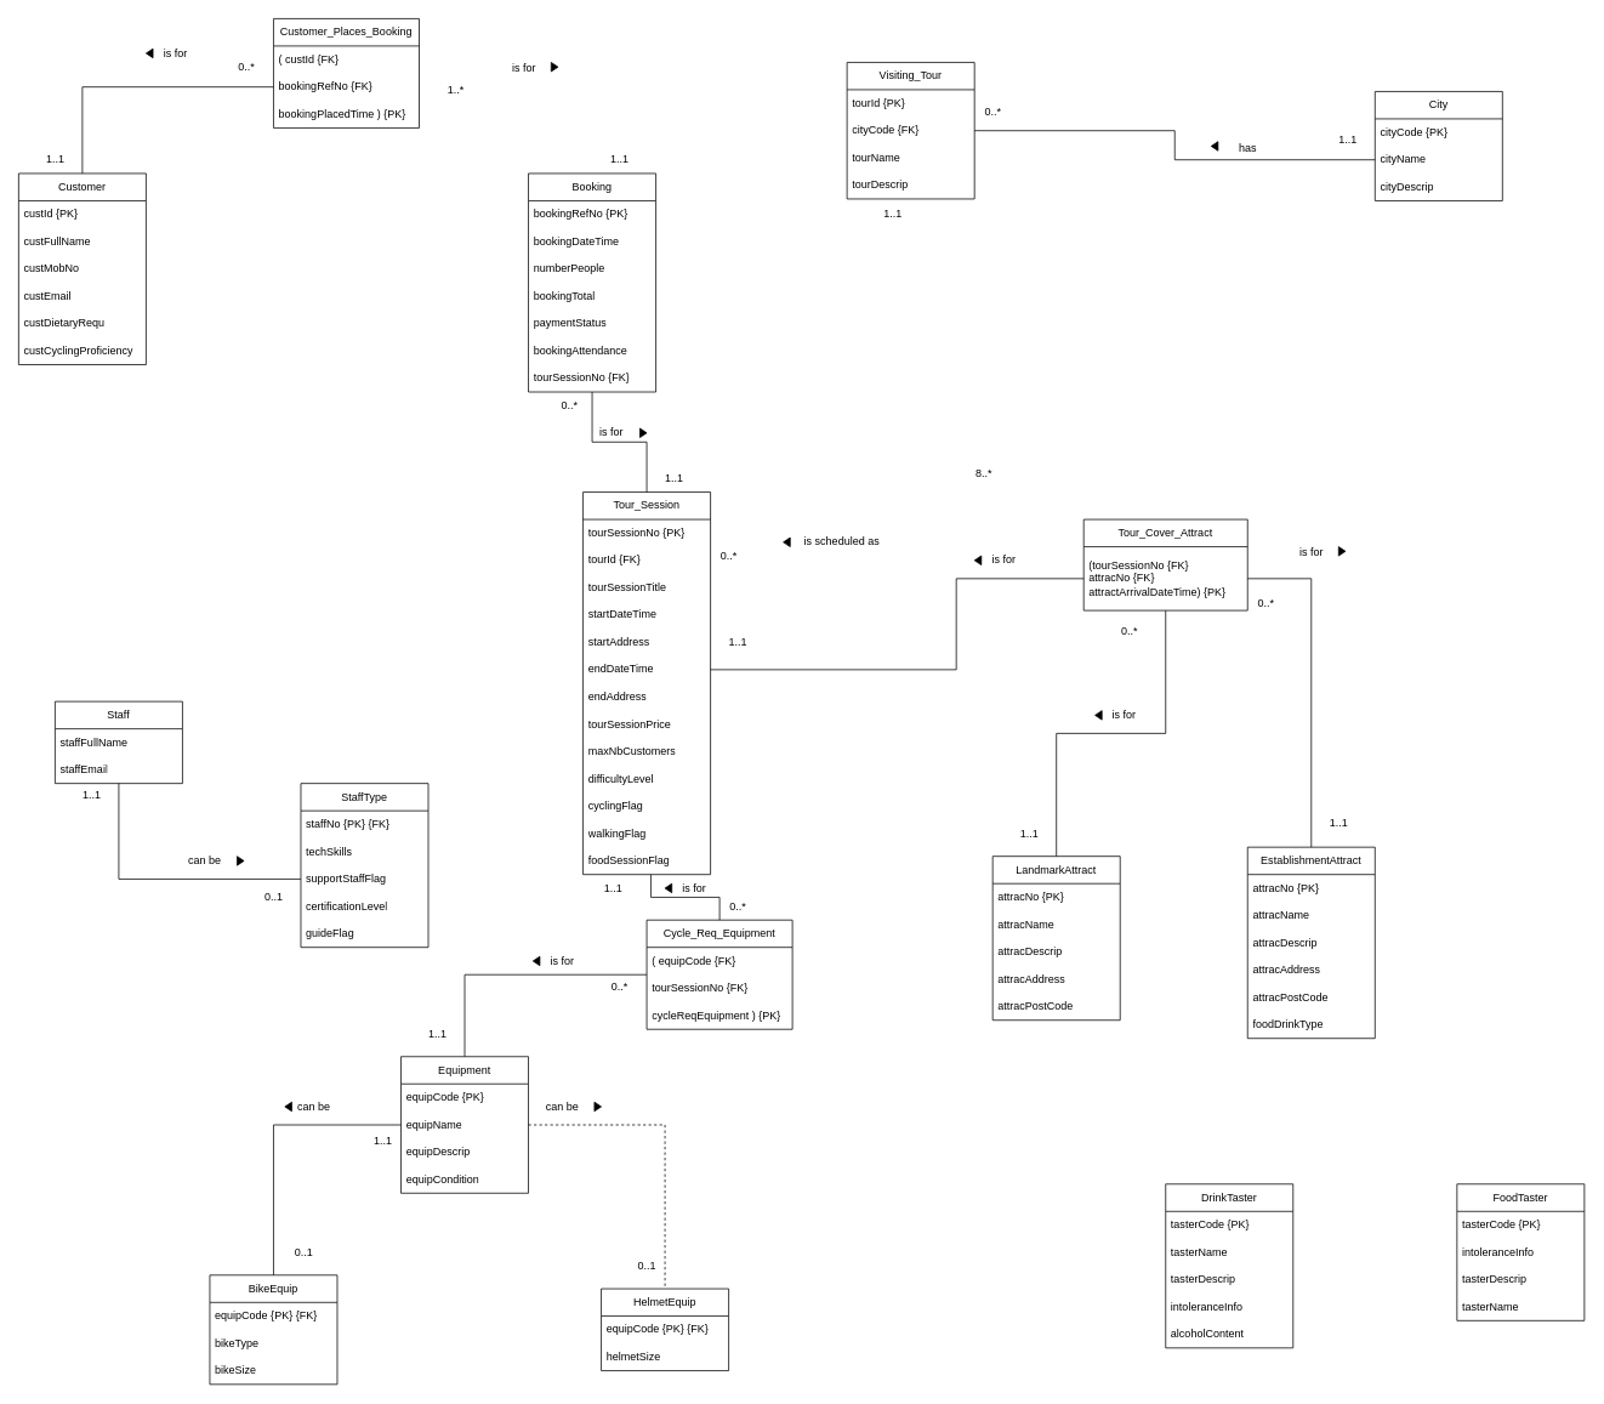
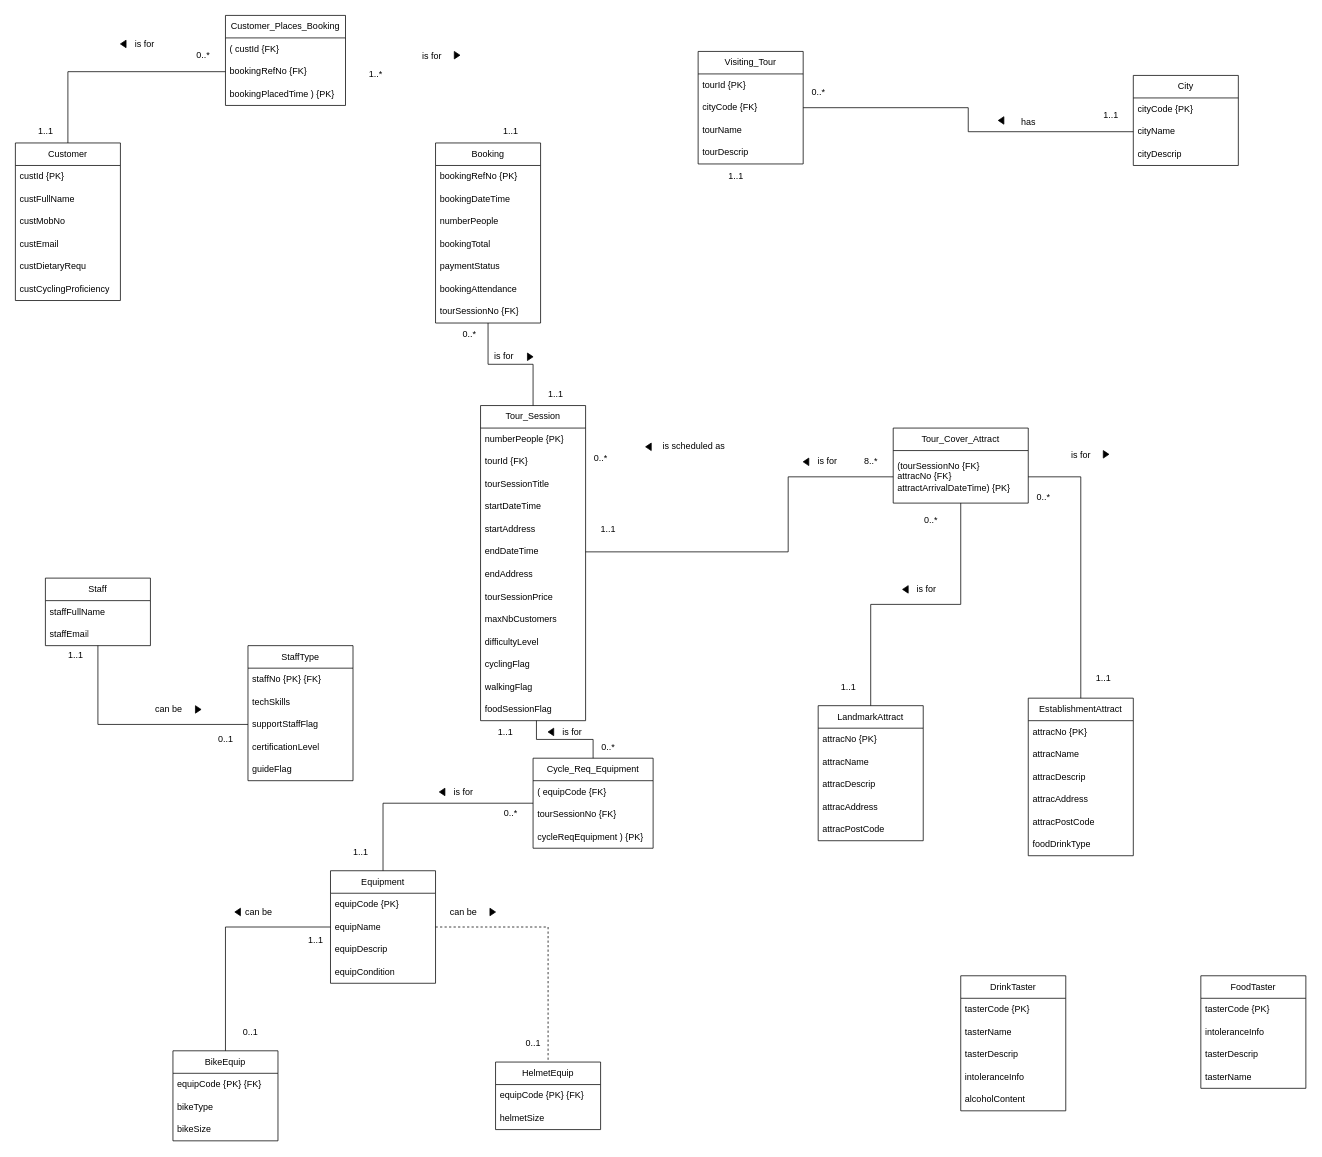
- <mxCell id="91" value="8..*" style="text;html=1;align=center;verticalAlign=middle;resizable=0;points=[];autosize=1;strokeColor=none;fillColor=none;" vertex="1" parent="1"><mxGeometry x="1060" y="505" width="40" height="30" as="geometry" /></mxCell>
+ <mxCell id="91" value="8..*" style="text;html=1;align=center;verticalAlign=middle;resizable=0;points=[];autosize=1;strokeColor=none;fillColor=none;" vertex="1" parent="1"><mxGeometry x="1140" y="600" width="40" height="30" as="geometry" /></mxCell>
- <mxCell id="3" value="tourSessionNo {PK}" style="text;strokeColor=none;fillColor=none;align=left;verticalAlign=middle;spacingLeft=4;spacingRight=4;overflow=hidden;points=[[0,0.5],[1,0.5]];portConstraint=eastwest;rotatable=0;whiteSpace=wrap;html=1;" vertex="1" parent="2"><mxGeometry y="30" width="140" height="30" as="geometry" /></mxCell>
+ <mxCell id="3" value="numberPeople {PK}" style="text;strokeColor=none;fillColor=none;align=left;verticalAlign=middle;spacingLeft=4;spacingRight=4;overflow=hidden;points=[[0,0.5],[1,0.5]];portConstraint=eastwest;rotatable=0;whiteSpace=wrap;html=1;" vertex="1" parent="2"><mxGeometry y="30" width="140" height="30" as="geometry" /></mxCell>
